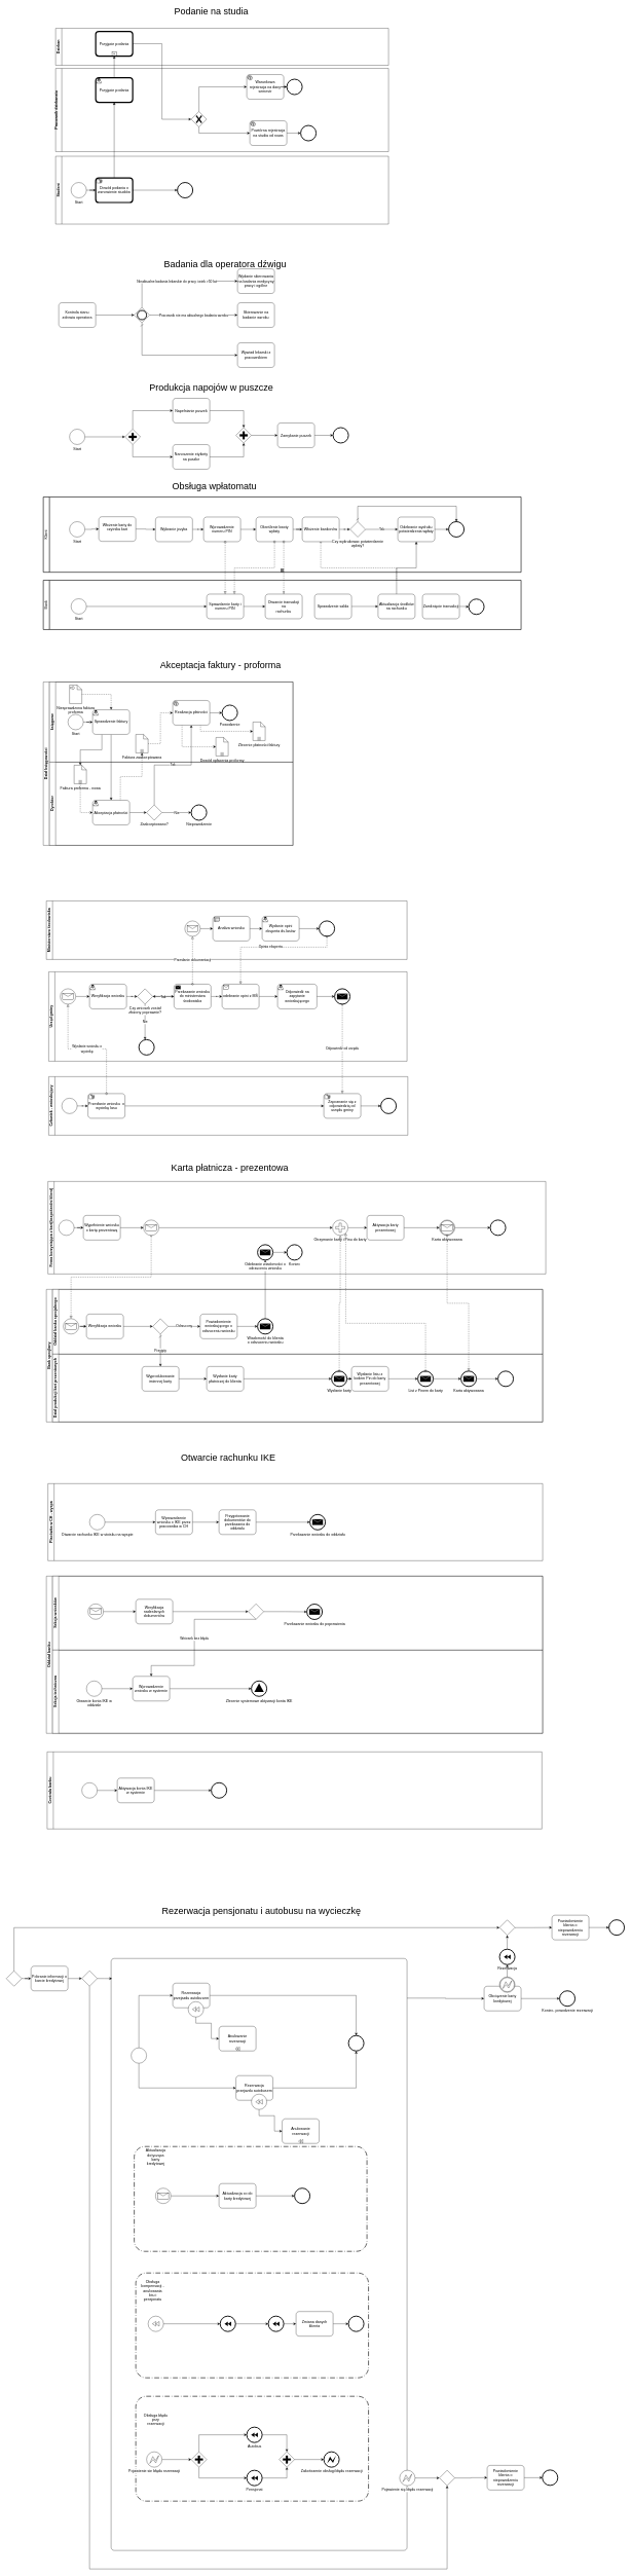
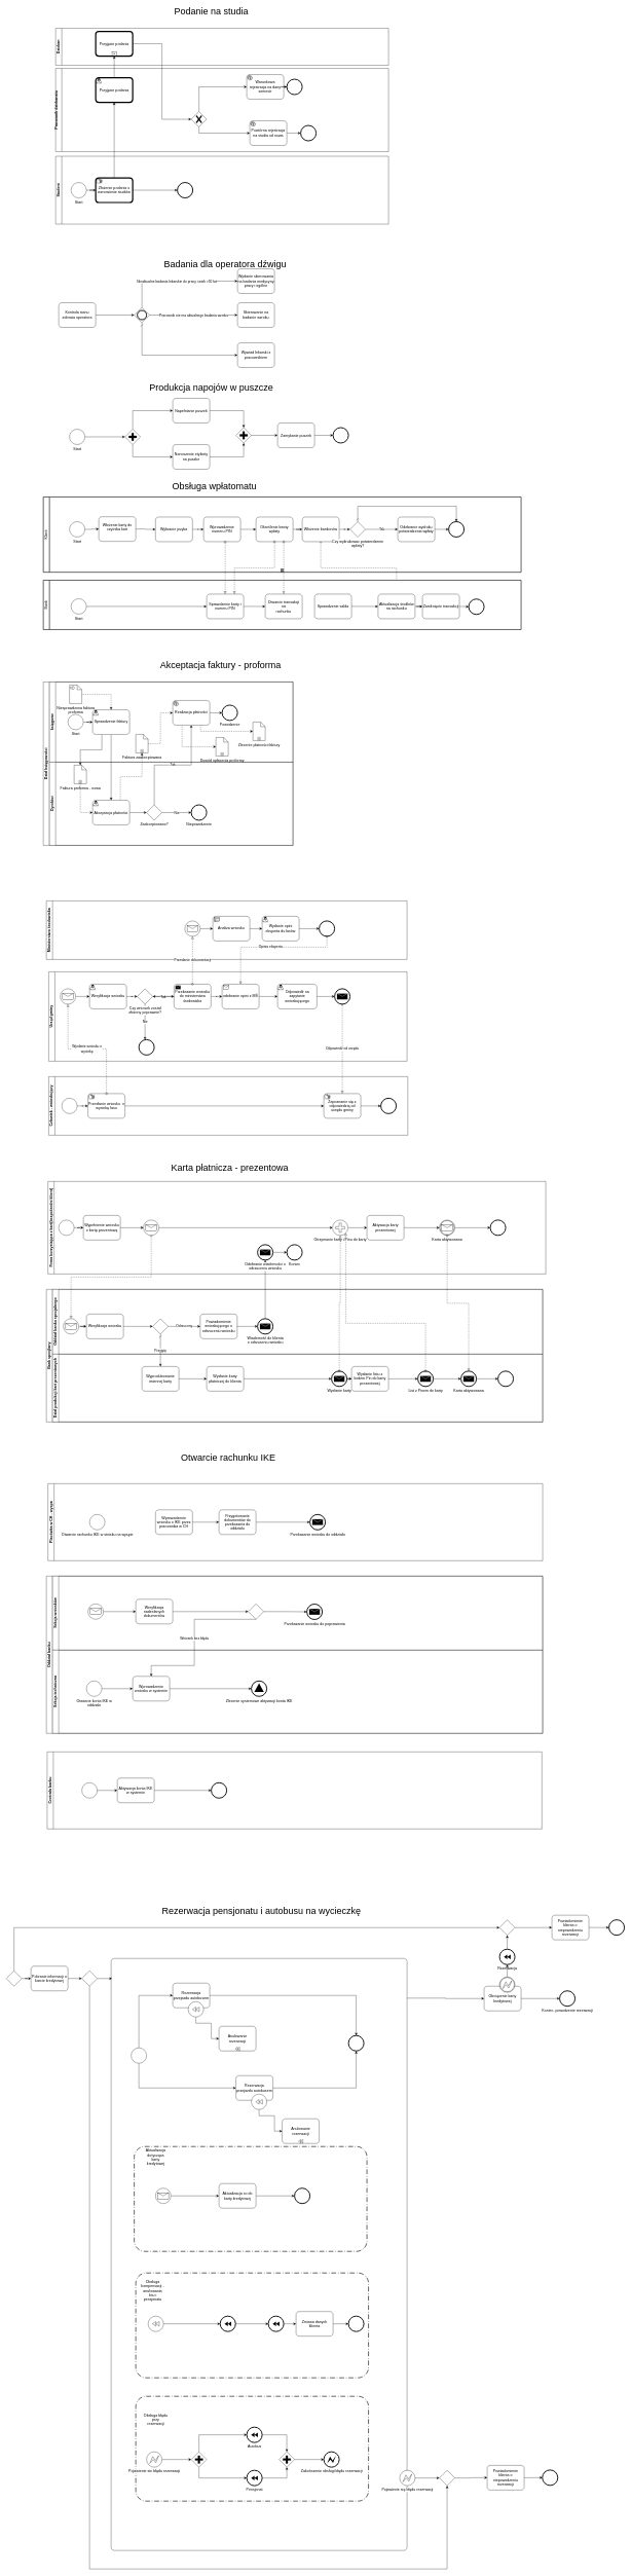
- <mxCell id="12" value="Dowód podania o wznowienie studiów" style="points=[[0.25,0,0],[0.5,0,0],[0.75,0,0],[1,0.25,0],[1,0.5,0],[1,0.75,0],[0.75,1,0],[0.5,1,0],[0.25,1,0],[0,0.75,0],[0,0.5,0],[0,0.25,0]];shape=mxgraph.bpmn.task;whiteSpace=wrap;rectStyle=rounded;size=10;html=1;container=1;expand=0;collapsible=0;bpmnShapeType=call;taskMarker=manual;" vertex="1" parent="10"><mxGeometry x="130" y="70" width="120" height="80" as="geometry" /></mxCell>
+ <mxCell id="12" value="Złożenie podania o wznowienie studiów" style="points=[[0.25,0,0],[0.5,0,0],[0.75,0,0],[1,0.25,0],[1,0.5,0],[1,0.75,0],[0.75,1,0],[0.5,1,0],[0.25,1,0],[0,0.75,0],[0,0.5,0],[0,0.25,0]];shape=mxgraph.bpmn.task;whiteSpace=wrap;rectStyle=rounded;size=10;html=1;container=1;expand=0;collapsible=0;bpmnShapeType=call;taskMarker=manual;" vertex="1" parent="10"><mxGeometry x="130" y="70" width="120" height="80" as="geometry" /></mxCell>
- <mxCell id="76" style="edgeStyle=orthogonalEdgeStyle;rounded=0;orthogonalLoop=1;jettySize=auto;html=1;" edge="1" parent="1" source="77" target="63"><mxGeometry relative="1" as="geometry"><mxPoint x="1430" y="1965" as="targetPoint" /></mxGeometry></mxCell>
+ <mxCell id="76" style="edgeStyle=orthogonalEdgeStyle;rounded=0;orthogonalLoop=1;jettySize=auto;html=1;" edge="1" parent="1" source="77" target="80"><mxGeometry relative="1" as="geometry"><mxPoint x="1430" y="1965" as="targetPoint" /></mxGeometry></mxCell>
- <mxCell id="207" style="edgeStyle=orthogonalEdgeStyle;rounded=0;orthogonalLoop=1;jettySize=auto;html=1;" edge="1" parent="204" source="205" target="206"><mxGeometry relative="1" as="geometry"><mxPoint x="315" y="125" as="targetPoint" /></mxGeometry></mxCell>
